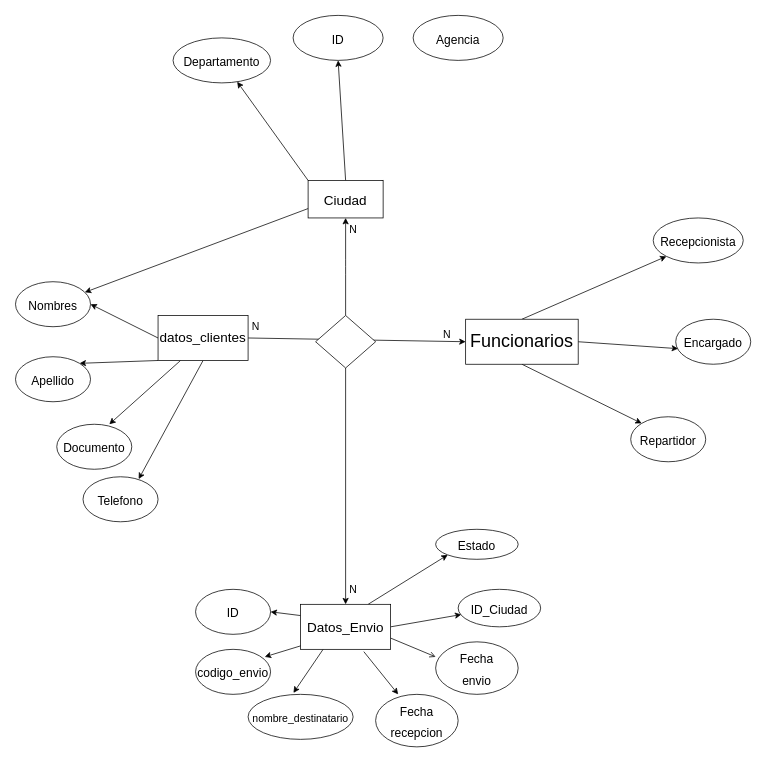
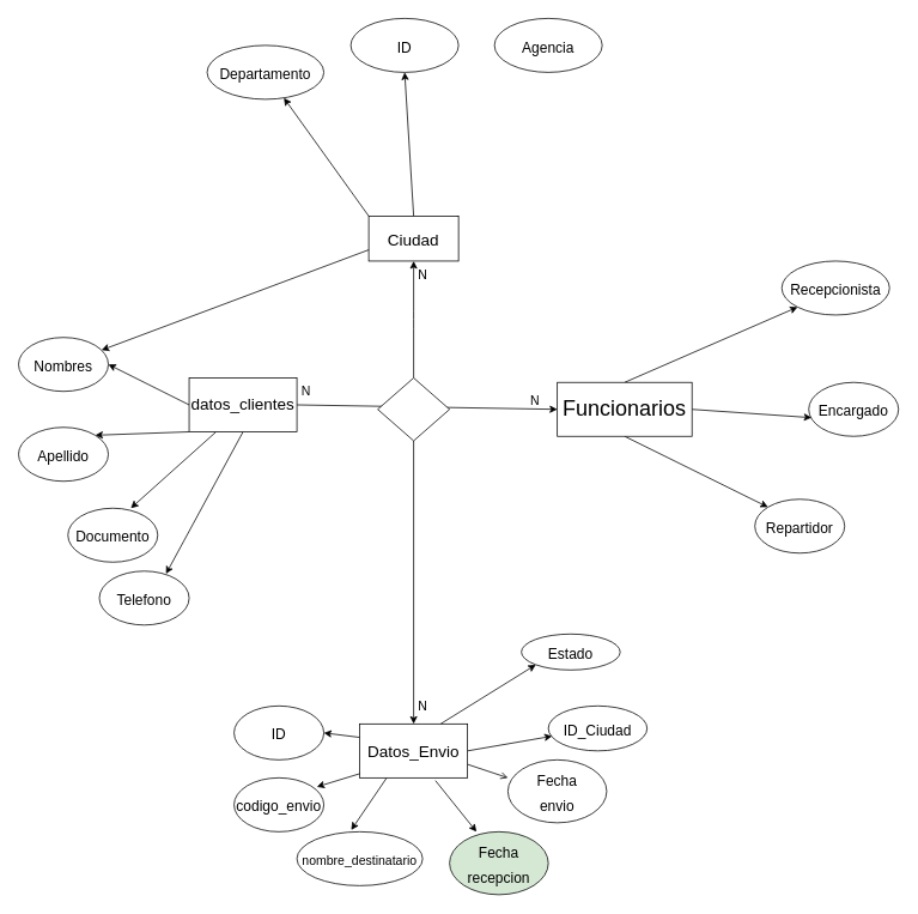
- <mxCell id="31" value="&lt;span style=&quot;font-size: 16px&quot;&gt;Fecha&lt;br&gt;envio&lt;br&gt;&lt;/span&gt;" style="ellipse;whiteSpace=wrap;html=1;fontSize=24;" vertex="1" parent="1"><mxGeometry x="580" y="855" width="110" height="70" as="geometry" /></mxCell>
+ <mxCell id="31" value="&lt;span style=&quot;font-size: 16px&quot;&gt;Fecha&lt;br&gt;envio&lt;br&gt;&lt;/span&gt;" style="ellipse;whiteSpace=wrap;html=1;fontSize=24;" vertex="1" parent="1"><mxGeometry x="565" y="845" width="110" height="70" as="geometry" /></mxCell>
- <mxCell id="30" value="&lt;span style=&quot;font-size: 16px&quot;&gt;Fecha&lt;br&gt;recepcion&lt;br&gt;&lt;/span&gt;" style="ellipse;whiteSpace=wrap;html=1;fontSize=24;" vertex="1" parent="1"><mxGeometry x="500" y="925" width="110" height="70" as="geometry" /></mxCell>
+ <mxCell id="30" value="&lt;span style=&quot;font-size: 16px&quot;&gt;Fecha&lt;br&gt;recepcion&lt;br&gt;&lt;/span&gt;" style="ellipse;whiteSpace=wrap;html=1;fontSize=24;fillColor=#d5e8d4;" vertex="1" parent="1"><mxGeometry x="500" y="925" width="110" height="70" as="geometry" /></mxCell>
